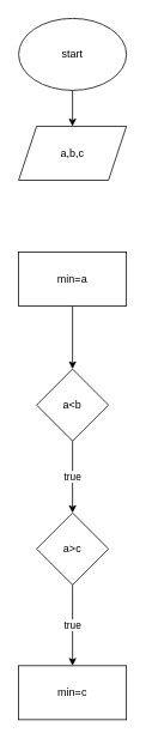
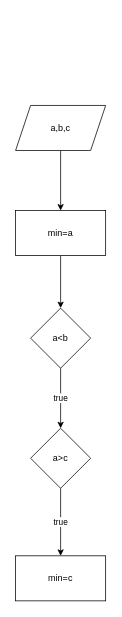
- <mxCell id="3" value="start" style="ellipse;whiteSpace=wrap;html=1;" vertex="1" parent="1"><mxGeometry x="20" y="20" width="120" height="80" as="geometry" /></mxCell>
- <mxCell id="2" value="" style="edgeStyle=orthogonalEdgeStyle;rounded=0;orthogonalLoop=1;jettySize=auto;html=1;" edge="1" parent="1" source="3" target="5"><mxGeometry relative="1" as="geometry" /></mxCell>
+ <mxCell id="4" value="" style="edgeStyle=orthogonalEdgeStyle;rounded=0;orthogonalLoop=1;jettySize=auto;html=1;" edge="1" parent="1" source="5" target="7"><mxGeometry relative="1" as="geometry" /></mxCell>
